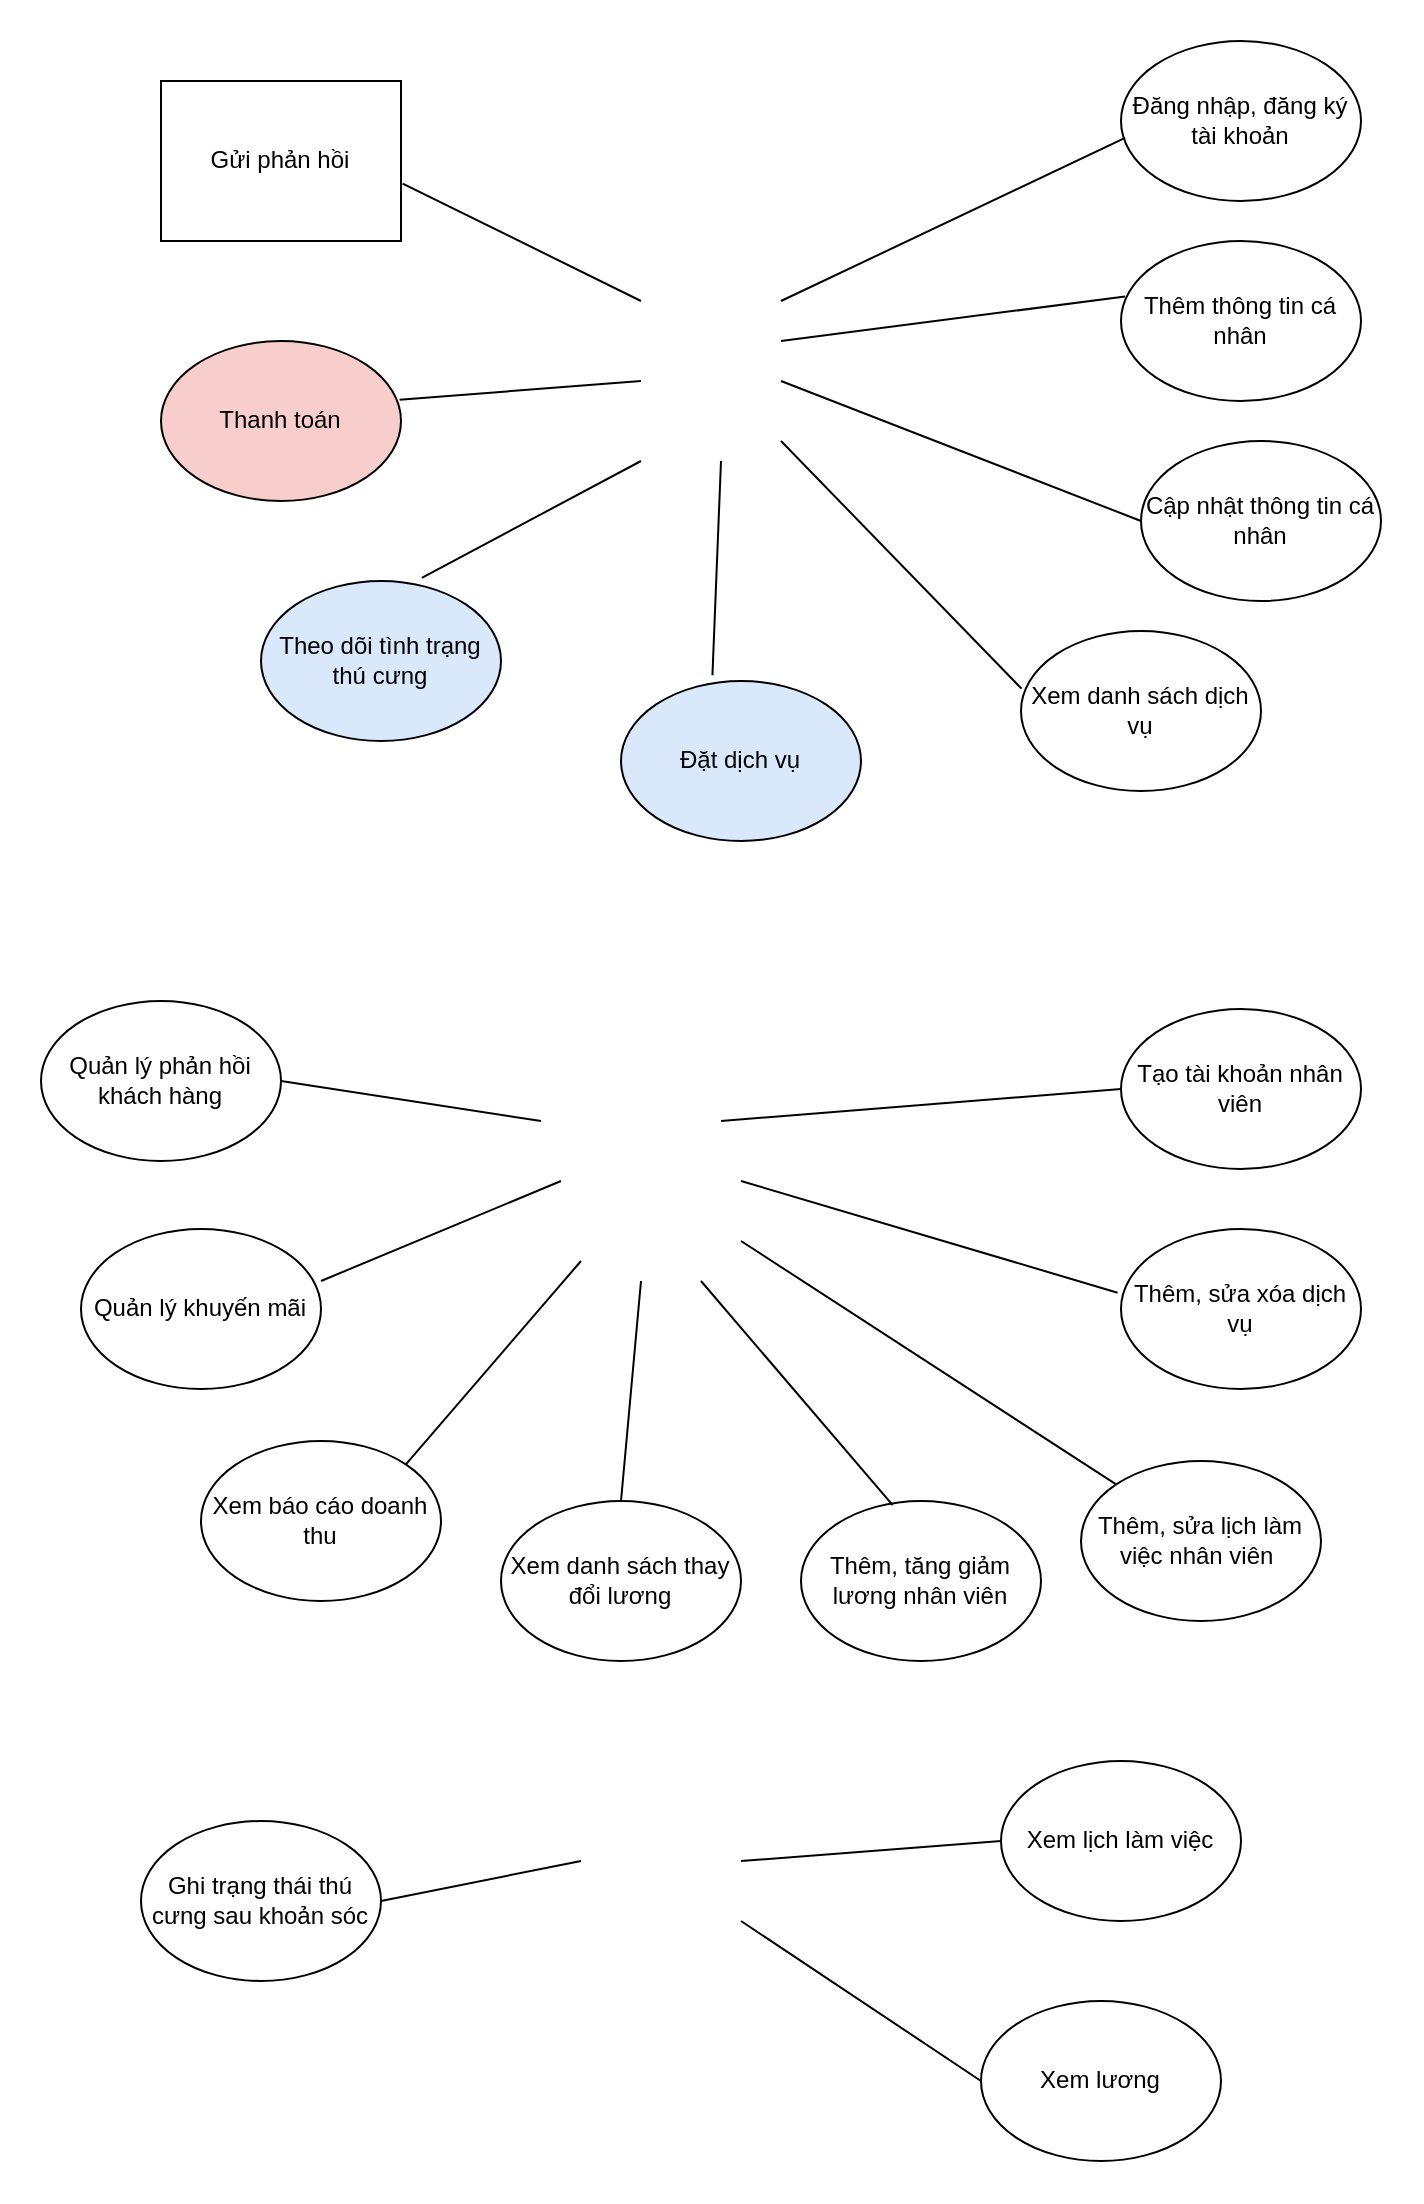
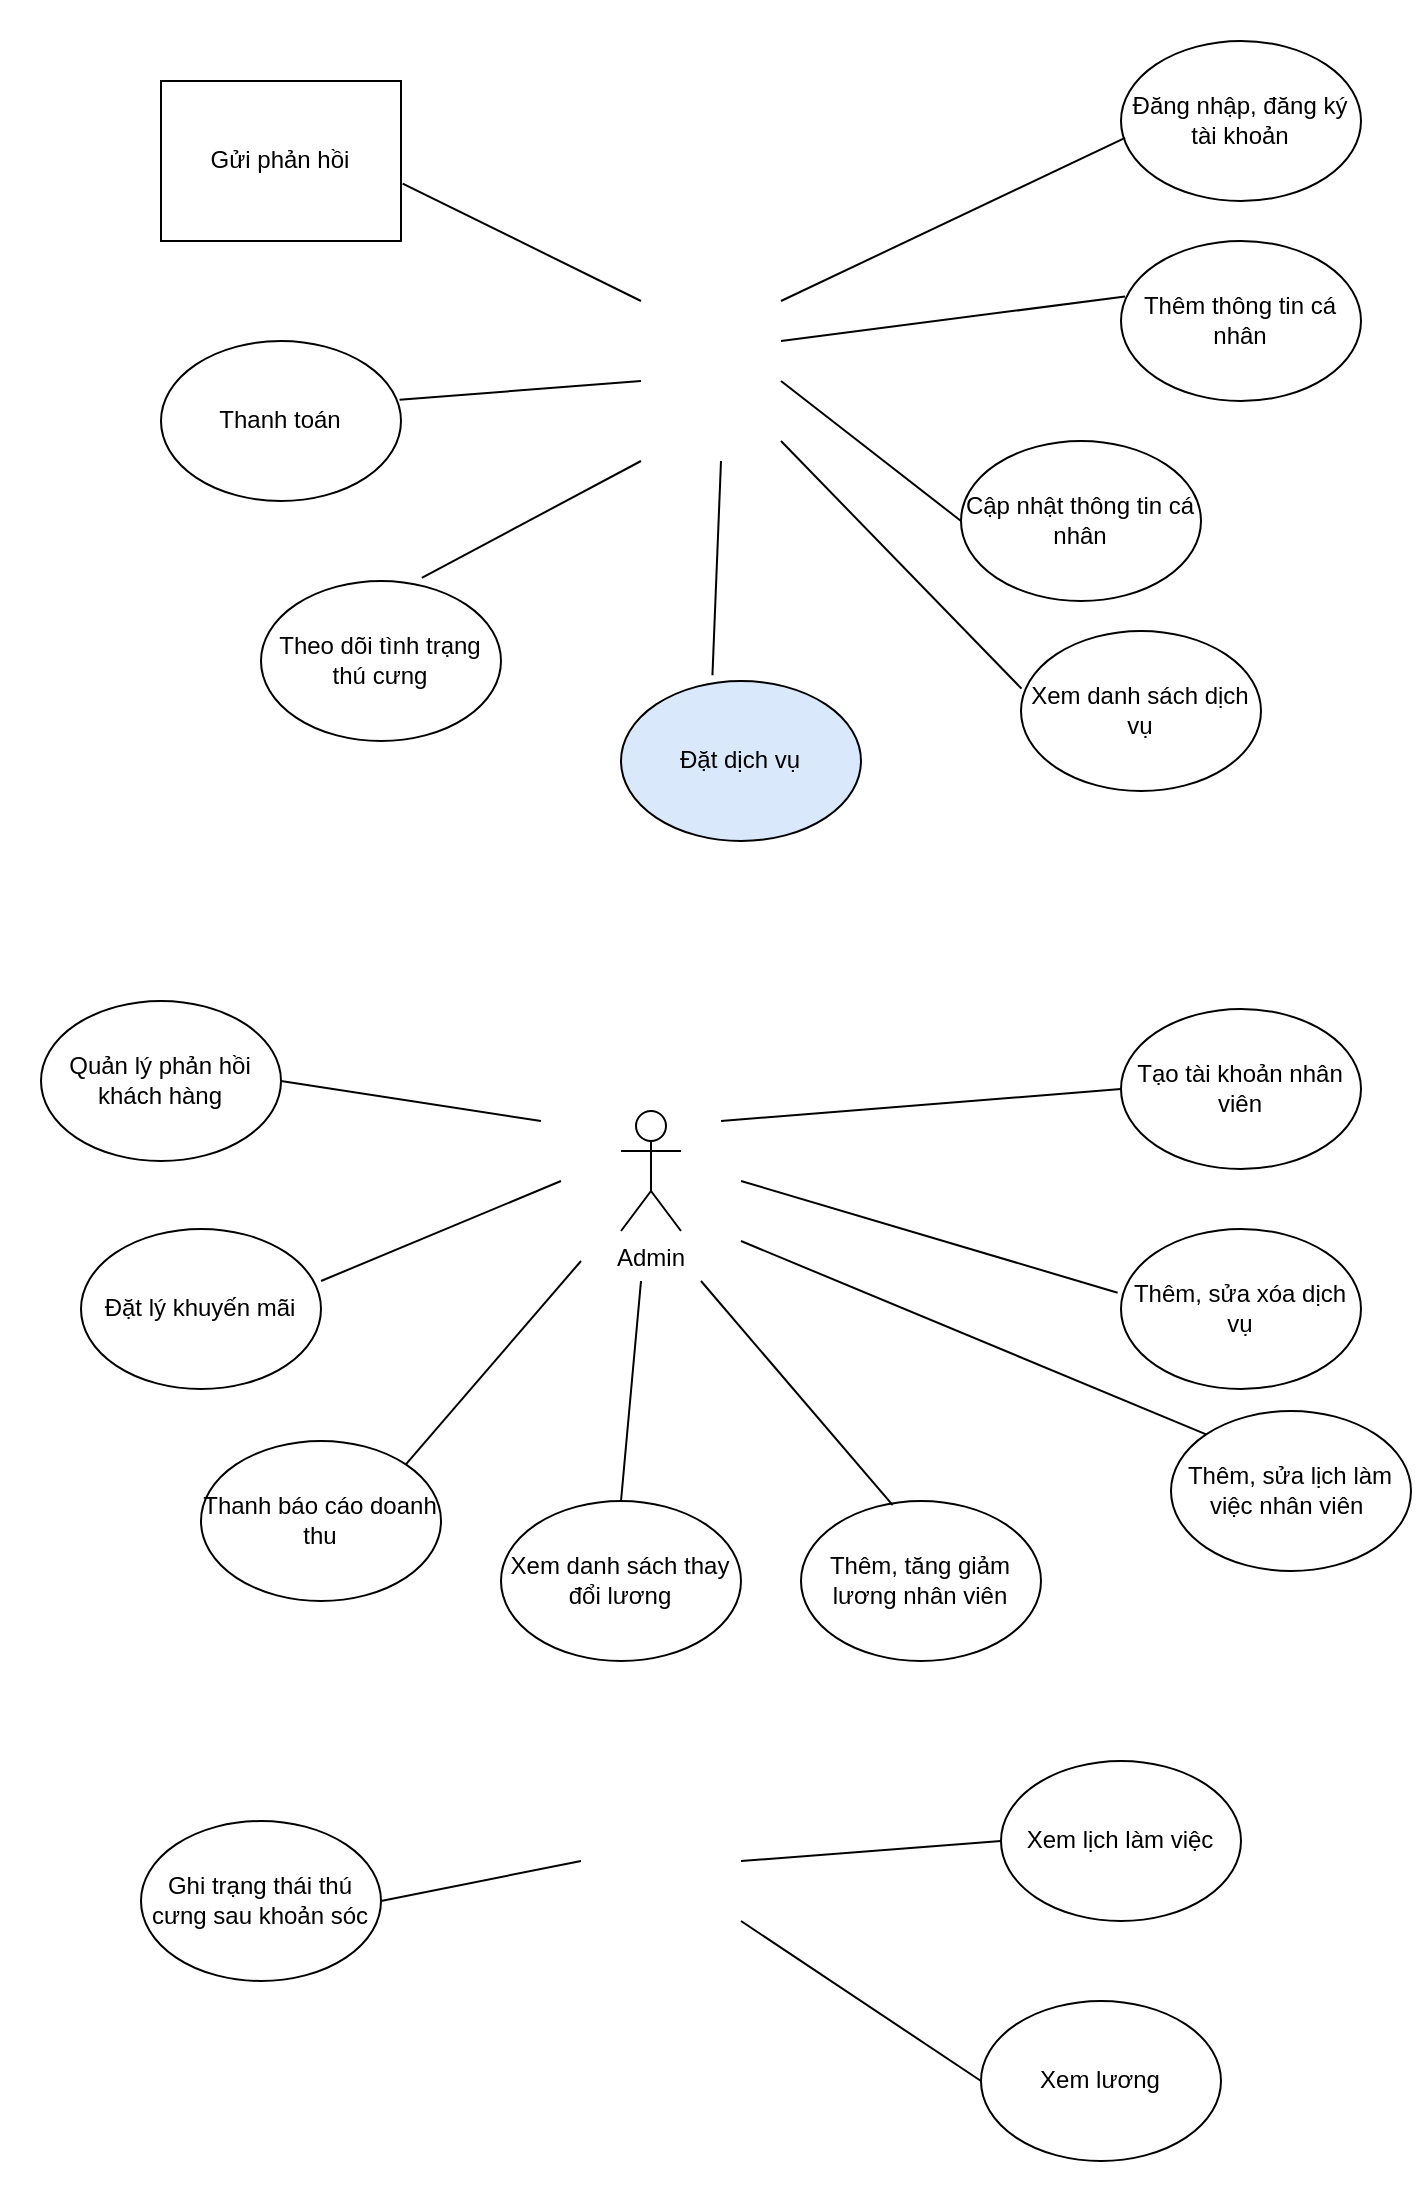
- <mxCell id="14" value="Thanh toán" style="ellipse;whiteSpace=wrap;html=1;fillColor=#f8cecc;" vertex="1" parent="1"><mxGeometry x="80" y="170" width="120" height="80" as="geometry" /></mxCell>
+ <mxCell id="14" value="Thanh toán" style="ellipse;whiteSpace=wrap;html=1;" vertex="1" parent="1"><mxGeometry x="80" y="170" width="120" height="80" as="geometry" /></mxCell>
- <mxCell id="6" value="Cập nhật thông tin cá nhân" style="ellipse;whiteSpace=wrap;html=1;" vertex="1" parent="1"><mxGeometry x="570" y="220" width="120" height="80" as="geometry" /></mxCell>
+ <mxCell id="6" value="Cập nhật thông tin cá nhân" style="ellipse;whiteSpace=wrap;html=1;" vertex="1" parent="1"><mxGeometry x="480" y="220" width="120" height="80" as="geometry" /></mxCell>
- <mxCell id="13" value="Theo dõi tình trạng thú cưng" style="ellipse;whiteSpace=wrap;html=1;fillColor=#dae8fc;" vertex="1" parent="1"><mxGeometry x="130" y="290" width="120" height="80" as="geometry" /></mxCell>
+ <mxCell id="13" value="Theo dõi tình trạng thú cưng" style="ellipse;whiteSpace=wrap;html=1;" vertex="1" parent="1"><mxGeometry x="130" y="290" width="120" height="80" as="geometry" /></mxCell>
+ <mxCell id="3" value="Admin" style="shape=umlActor;verticalLabelPosition=bottom;verticalAlign=top;html=1;outlineConnect=0;" parent="1" vertex="1"><mxGeometry x="310" y="555" width="30" height="60" as="geometry" /></mxCell>
- <mxCell id="31" value="Quản lý khuyến mãi" style="ellipse;whiteSpace=wrap;html=1;" vertex="1" parent="1"><mxGeometry x="40" y="614" width="120" height="80" as="geometry" /></mxCell>
+ <mxCell id="31" value="Đặt lý khuyến mãi" style="ellipse;whiteSpace=wrap;html=1;" vertex="1" parent="1"><mxGeometry x="40" y="614" width="120" height="80" as="geometry" /></mxCell>
- <mxCell id="29" value="Xem báo cáo doanh thu" style="ellipse;whiteSpace=wrap;html=1;" vertex="1" parent="1"><mxGeometry x="100" y="720" width="120" height="80" as="geometry" /></mxCell>
+ <mxCell id="29" value="Thanh báo cáo doanh thu" style="ellipse;whiteSpace=wrap;html=1;" vertex="1" parent="1"><mxGeometry x="100" y="720" width="120" height="80" as="geometry" /></mxCell>
- <mxCell id="22" value="Thêm, sửa lịch làm việc nhân viên&amp;nbsp;" style="ellipse;whiteSpace=wrap;html=1;" vertex="1" parent="1"><mxGeometry x="540" y="730" width="120" height="80" as="geometry" /></mxCell>
+ <mxCell id="22" value="Thêm, sửa lịch làm việc nhân viên&amp;nbsp;" style="ellipse;whiteSpace=wrap;html=1;" vertex="1" parent="1"><mxGeometry x="585" y="705" width="120" height="80" as="geometry" /></mxCell>
